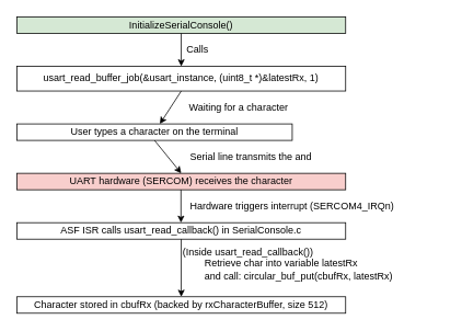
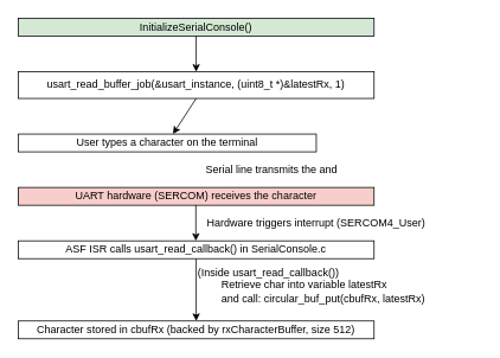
- <mxCell id="13" value="Calls" style="text;html=1;align=center;verticalAlign=middle;whiteSpace=wrap;rounded=0;" vertex="1" parent="1"><mxGeometry x="210" y="50" width="60" height="20" as="geometry" /></mxCell>
- <mxCell id="14" value="Waiting for a character" style="text;html=1;align=center;verticalAlign=middle;whiteSpace=wrap;rounded=0;" vertex="1" parent="1"><mxGeometry x="220" y="120" width="140" height="20" as="geometry" /></mxCell>
- <mxCell id="10" value="" style="endArrow=classic;html=1;rounded=0;exitX=0.5;exitY=1;exitDx=0;exitDy=0;entryX=0.5;entryY=0;entryDx=0;entryDy=0;" edge="1" parent="1" source="4" target="5"><mxGeometry width="50" height="50" relative="1" as="geometry"><mxPoint x="240" y="60" as="sourcePoint" /><mxPoint x="240" y="100" as="targetPoint" /></mxGeometry></mxCell>
- <mxCell id="16" value="Hardware triggers interrupt (SERCOM4_IRQn)" style="text;html=1;align=center;verticalAlign=middle;whiteSpace=wrap;rounded=0;" vertex="1" parent="1"><mxGeometry x="220" y="240" width="270" height="20" as="geometry" /></mxCell>
+ <mxCell id="16" value="Hardware triggers interrupt (SERCOM4_User)" style="text;html=1;align=center;verticalAlign=middle;whiteSpace=wrap;rounded=0;" vertex="1" parent="1"><mxGeometry x="220" y="240" width="270" height="20" as="geometry" /></mxCell>
